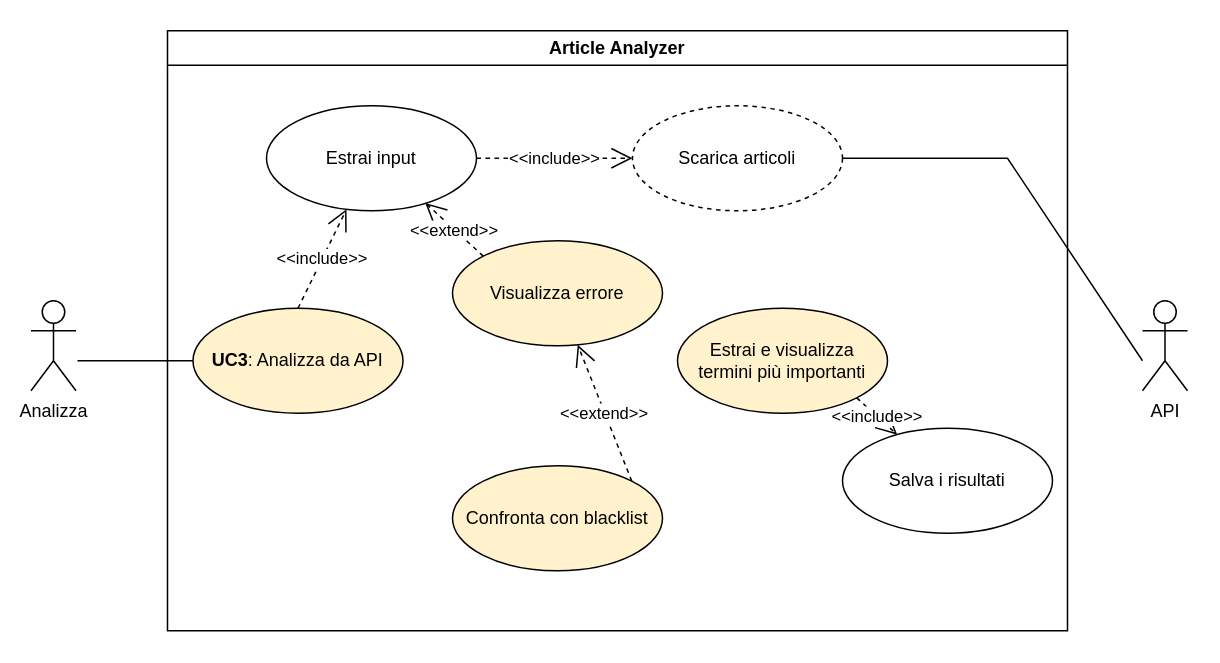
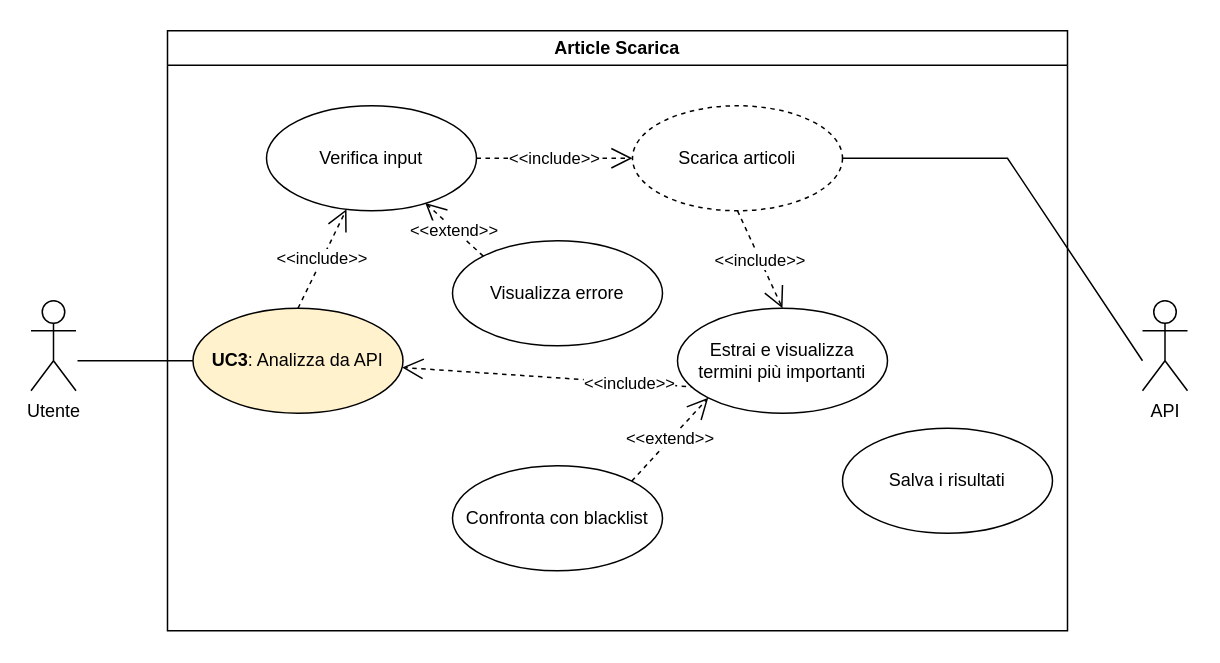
- <mxCell id="3" value="Article Analyzer" style="swimlane;whiteSpace=wrap;html=1;" parent="1" vertex="1"><mxGeometry x="111" y="20" width="600" height="400" as="geometry"><mxRectangle x="170" y="40" width="130" height="30" as="alternateBounds" /></mxGeometry></mxCell>
+ <mxCell id="3" value="Article Scarica" style="swimlane;whiteSpace=wrap;html=1;" parent="1" vertex="1"><mxGeometry x="111" y="20" width="600" height="400" as="geometry"><mxRectangle x="170" y="40" width="130" height="30" as="alternateBounds" /></mxGeometry></mxCell>
- <mxCell id="5" value="Estrai input" style="ellipse;whiteSpace=wrap;html=1;" parent="3" vertex="1"><mxGeometry x="66" y="50" width="140" height="70" as="geometry" /></mxCell>
+ <mxCell id="5" value="Verifica input" style="ellipse;whiteSpace=wrap;html=1;" parent="3" vertex="1"><mxGeometry x="66" y="50" width="140" height="70" as="geometry" /></mxCell>
+ <mxCell id="14" value="&amp;lt;&amp;lt;include&amp;gt;&amp;gt;" style="endArrow=open;endSize=12;dashed=1;html=1;rounded=0;exitX=0.5;exitY=1;exitDx=0;exitDy=0;entryX=0.5;entryY=0;entryDx=0;entryDy=0;" parent="3" source="7" target="13" edge="1"><mxGeometry width="160" relative="1" as="geometry"><mxPoint x="357" y="150" as="sourcePoint" /><mxPoint x="253" y="300" as="targetPoint" /><Array as="points" /></mxGeometry></mxCell>
- <mxCell id="15" value="Visualizza errore" style="ellipse;whiteSpace=wrap;html=1;fillColor=#fff2cc;" parent="3" vertex="1"><mxGeometry x="190" y="140" width="140" height="70" as="geometry" /></mxCell>
+ <mxCell id="15" value="Visualizza errore" style="ellipse;whiteSpace=wrap;html=1;" parent="3" vertex="1"><mxGeometry x="190" y="140" width="140" height="70" as="geometry" /></mxCell>
- <mxCell id="13" value="Estrai e visualizza&lt;br&gt;termini più importanti" style="ellipse;whiteSpace=wrap;html=1;fillColor=#fff2cc;" parent="3" vertex="1"><mxGeometry x="340" y="185" width="140" height="70" as="geometry" /></mxCell>
+ <mxCell id="13" value="Estrai e visualizza&lt;br&gt;termini più importanti" style="ellipse;whiteSpace=wrap;html=1;" parent="3" vertex="1"><mxGeometry x="340" y="185" width="140" height="70" as="geometry" /></mxCell>
- <mxCell id="2" value="Analizza" style="shape=umlActor;verticalLabelPosition=bottom;verticalAlign=top;html=1;" parent="1" vertex="1"><mxGeometry x="20" y="200" width="30" height="60" as="geometry" /></mxCell>
+ <mxCell id="2" value="Utente" style="shape=umlActor;verticalLabelPosition=bottom;verticalAlign=top;html=1;" parent="1" vertex="1"><mxGeometry x="20" y="200" width="30" height="60" as="geometry" /></mxCell>
- <mxCell id="10" value="&amp;lt;&amp;lt;extend&amp;gt;&amp;gt;" style="endArrow=open;endSize=12;dashed=1;html=1;rounded=0;exitX=1;exitY=0;exitDx=0;exitDy=0;" parent="3" source="8" target="15" edge="1"><mxGeometry width="160" relative="1" as="geometry"><mxPoint x="107" y="290" as="sourcePoint" /><mxPoint x="267" y="290" as="targetPoint" /></mxGeometry></mxCell>
+ <mxCell id="10" value="&amp;lt;&amp;lt;extend&amp;gt;&amp;gt;" style="endArrow=open;endSize=12;dashed=1;html=1;rounded=0;exitX=1;exitY=0;exitDx=0;exitDy=0;entryX=0;entryY=1;entryDx=0;entryDy=0;" parent="3" source="8" target="13" edge="1"><mxGeometry width="160" relative="1" as="geometry"><mxPoint x="107" y="290" as="sourcePoint" /><mxPoint x="267" y="290" as="targetPoint" /></mxGeometry></mxCell>
- <mxCell id="11" value="&amp;lt;&amp;lt;include&amp;gt;&amp;gt;" style="endArrow=open;endSize=12;dashed=1;html=1;rounded=0;exitX=1;exitY=1;exitDx=0;exitDy=0;" parent="3" source="13" target="12" edge="1"><mxGeometry width="160" relative="1" as="geometry"><mxPoint x="467" y="314.5" as="sourcePoint" /><mxPoint x="510" y="260" as="targetPoint" /></mxGeometry></mxCell>
+ <mxCell id="11" value="&amp;lt;&amp;lt;include&amp;gt;&amp;gt;" style="endArrow=open;endSize=12;dashed=1;html=1;rounded=0;exitX=1;exitY=1;exitDx=0;exitDy=0;" parent="3" source="13" target="4" edge="1"><mxGeometry width="160" relative="1" as="geometry"><mxPoint x="467" y="314.5" as="sourcePoint" /><mxPoint x="510" y="260" as="targetPoint" /></mxGeometry></mxCell>
- <mxCell id="8" value="Confronta con blacklist" style="ellipse;whiteSpace=wrap;html=1;fillColor=#fff2cc;" parent="3" vertex="1"><mxGeometry x="190" y="290" width="140" height="70" as="geometry" /></mxCell>
+ <mxCell id="8" value="Confronta con blacklist" style="ellipse;whiteSpace=wrap;html=1;" parent="3" vertex="1"><mxGeometry x="190" y="290" width="140" height="70" as="geometry" /></mxCell>
